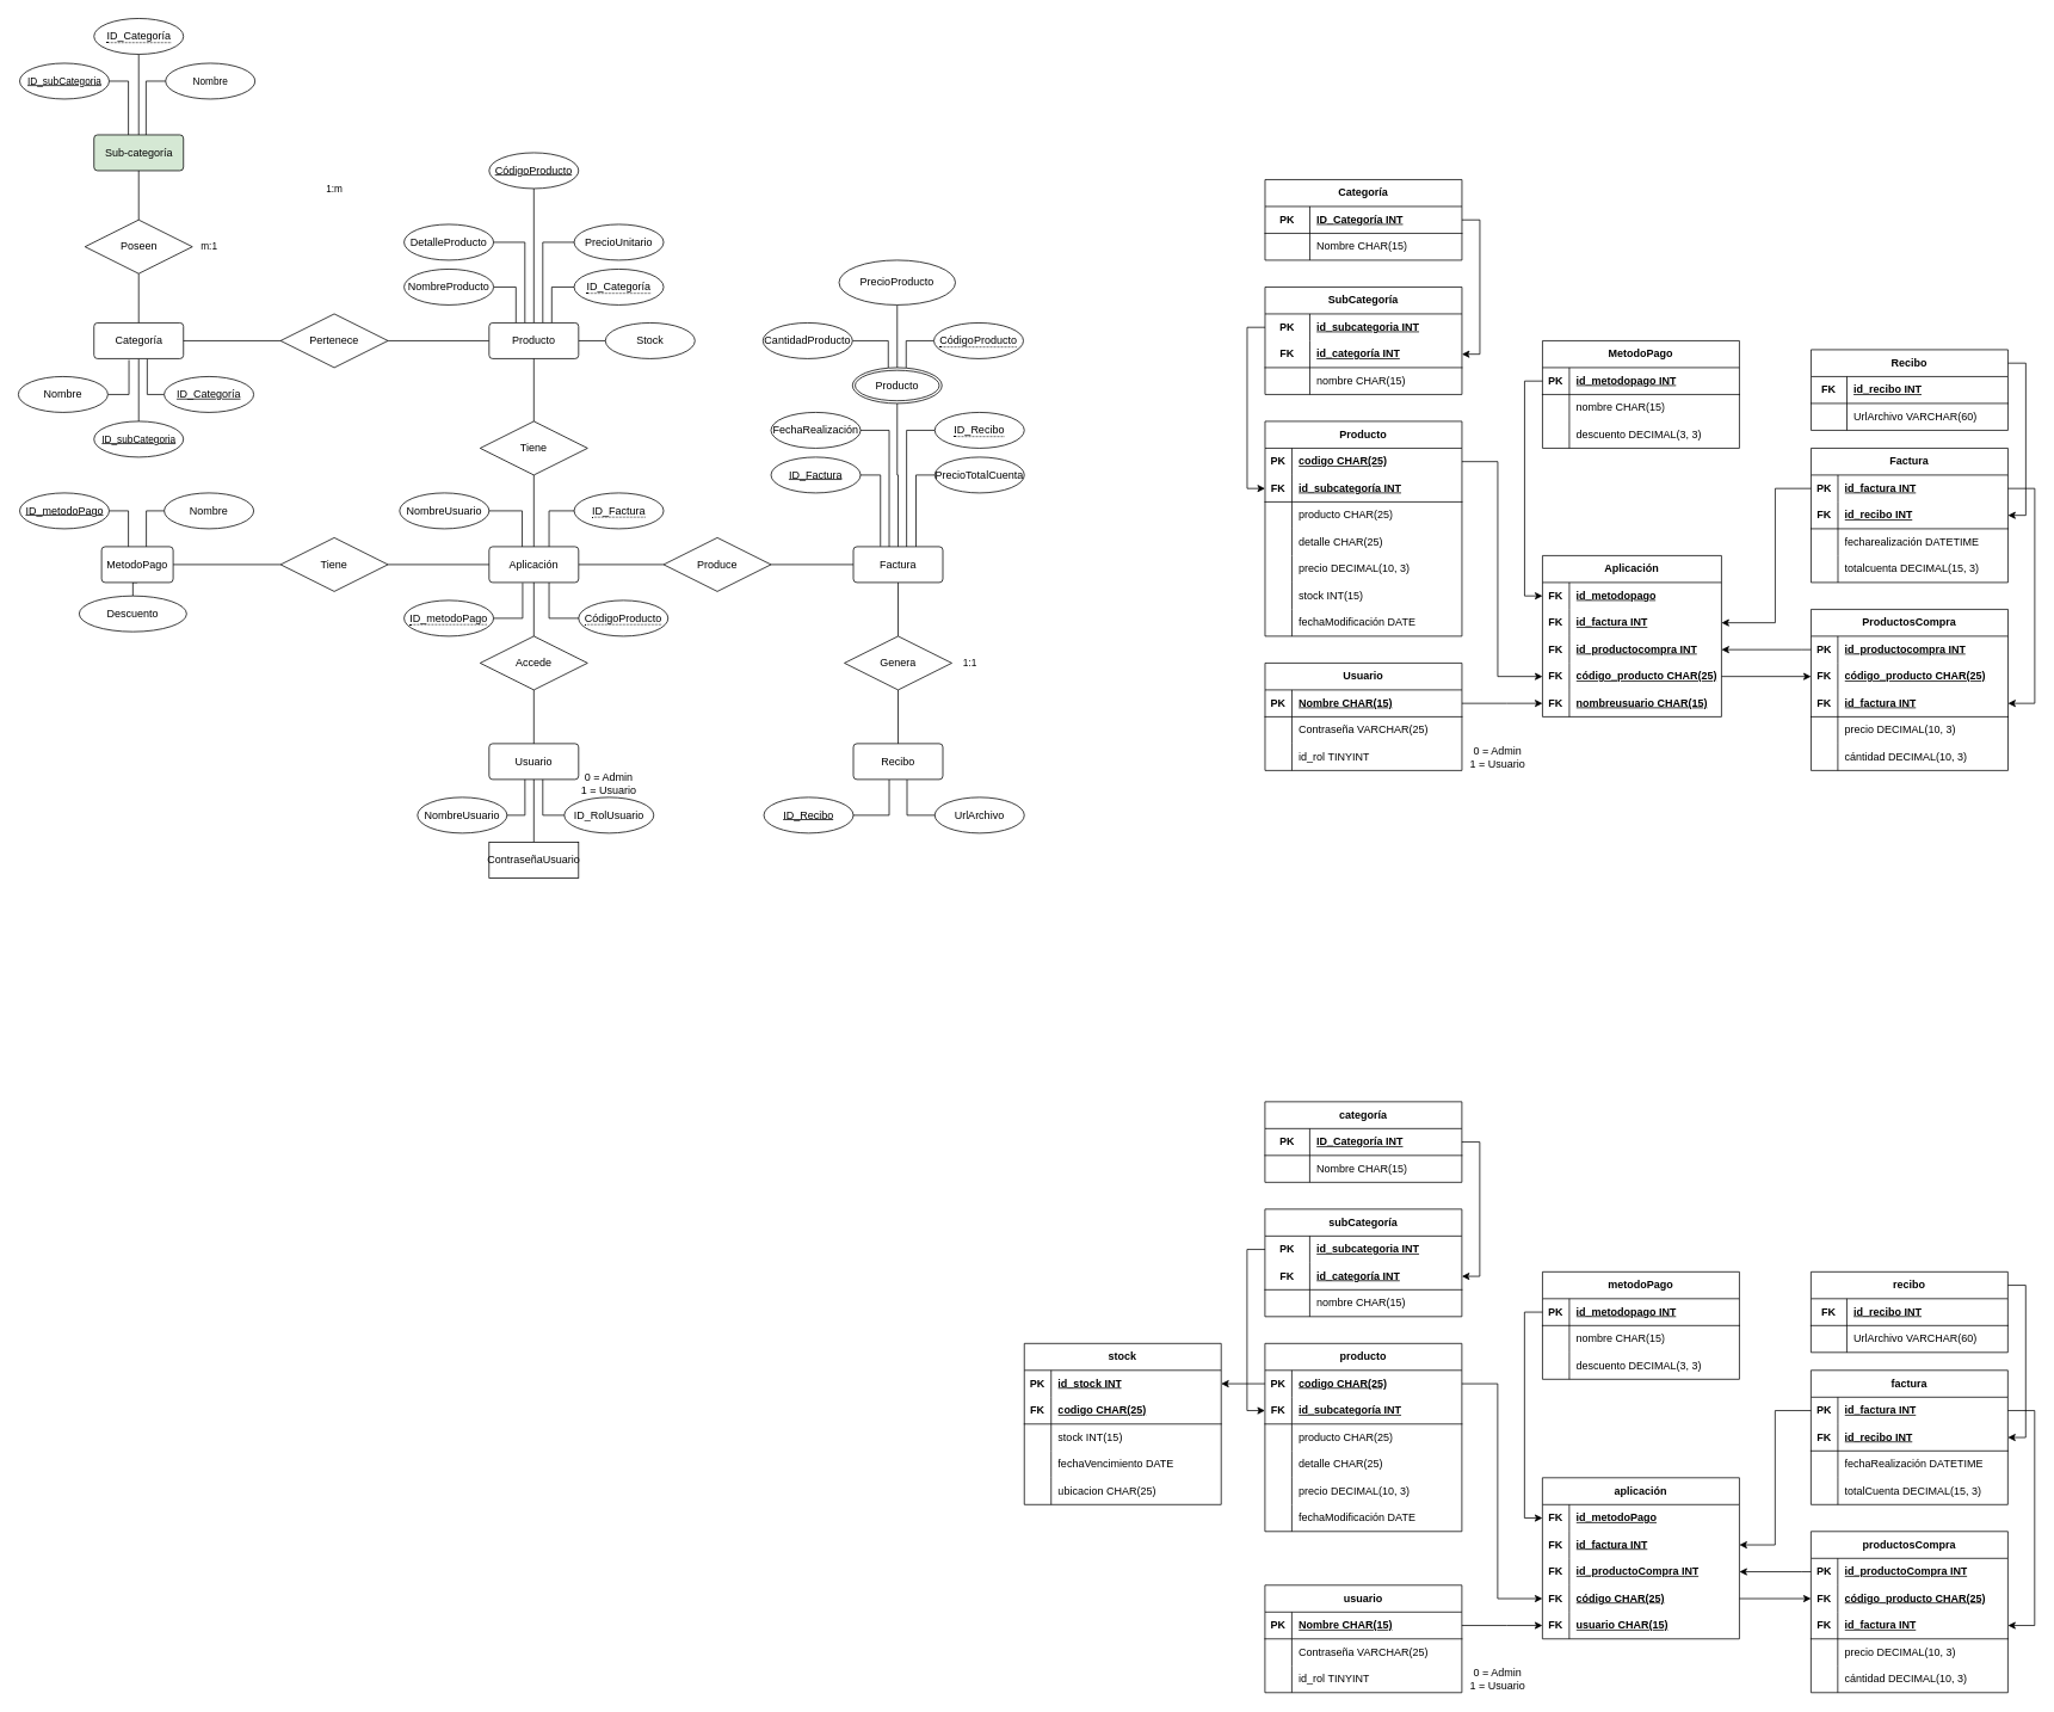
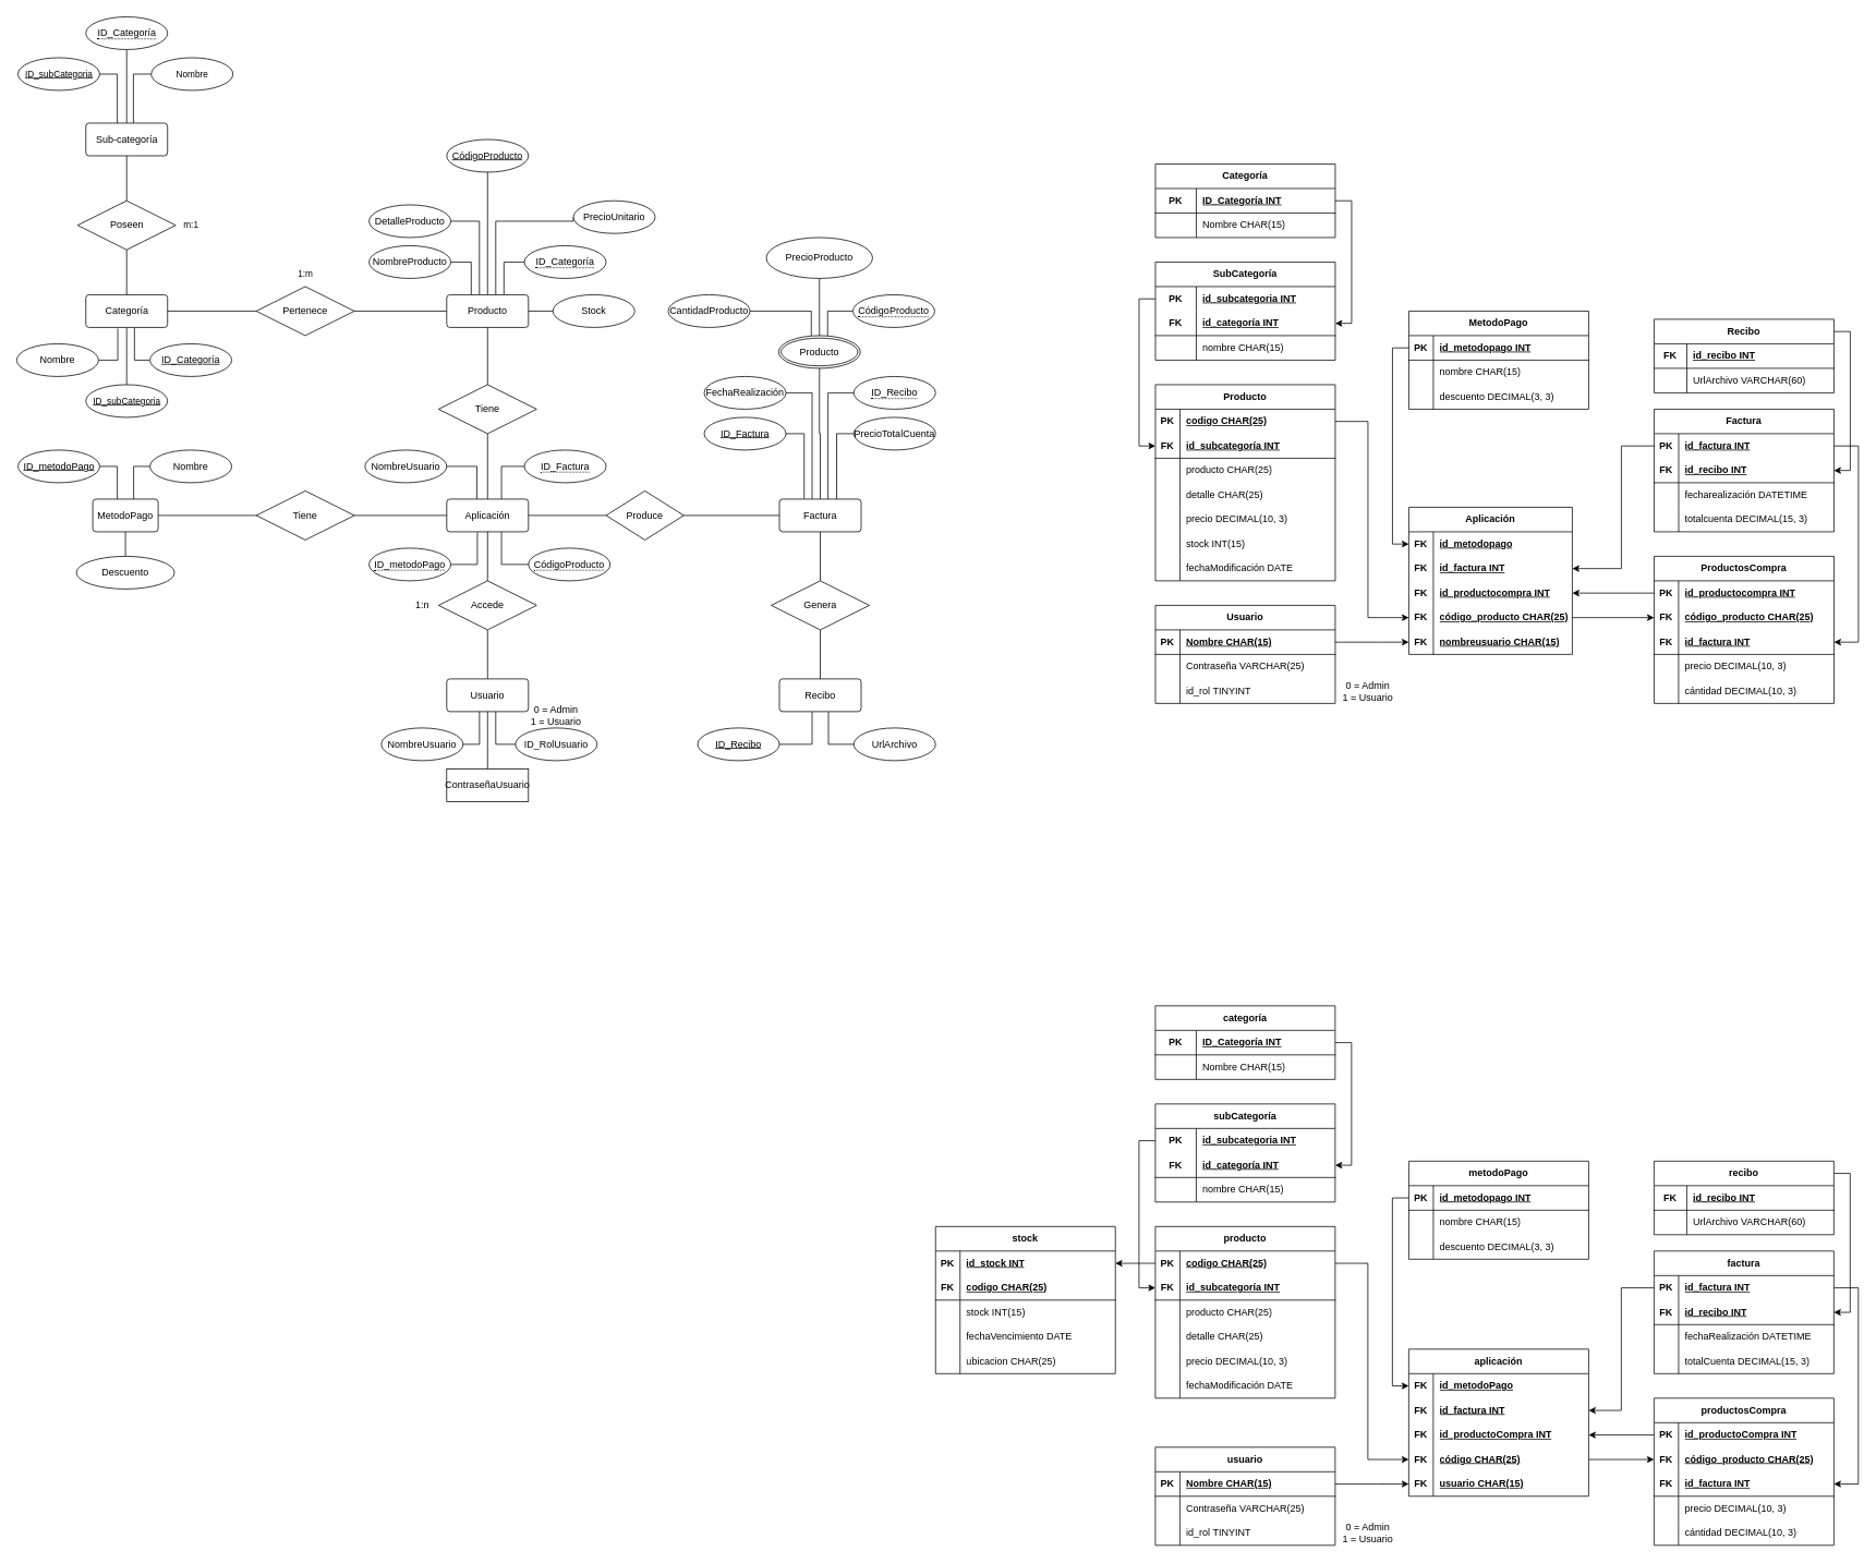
- <mxCell id="194" value="Sub-categoría" style="rounded=1;arcSize=10;whiteSpace=wrap;html=1;align=center;fillColor=#d5e8d4;" parent="1" vertex="1"><mxGeometry x="104.5" y="150" width="100" height="40" as="geometry" /></mxCell>
+ <mxCell id="194" value="Sub-categoría" style="rounded=1;arcSize=10;whiteSpace=wrap;html=1;align=center;" parent="1" vertex="1"><mxGeometry x="104.5" y="150" width="100" height="40" as="geometry" /></mxCell>
- <mxCell id="200" value="1:m" style="text;html=1;align=center;verticalAlign=middle;resizable=0;points=[];autosize=1;strokeColor=none;fillColor=none;fontSize=11;fontFamily=Helvetica;fontColor=default;" parent="1" vertex="1"><mxGeometry x="353" y="195" width="40" height="30" as="geometry" /></mxCell>
+ <mxCell id="200" value="1:m" style="text;html=1;align=center;verticalAlign=middle;resizable=0;points=[];autosize=1;strokeColor=none;fillColor=none;fontSize=11;fontFamily=Helvetica;fontColor=default;" parent="1" vertex="1"><mxGeometry x="353" y="320" width="40" height="30" as="geometry" /></mxCell>
- <mxCell id="28" value="PrecioUnitario" style="ellipse;whiteSpace=wrap;html=1;align=center;" parent="1" vertex="1"><mxGeometry x="641" y="250" width="100" height="40" as="geometry" /></mxCell>
+ <mxCell id="28" value="PrecioUnitario" style="ellipse;whiteSpace=wrap;html=1;align=center;" parent="1" vertex="1"><mxGeometry x="701" y="245" width="100" height="40" as="geometry" /></mxCell>
- <mxCell id="76" value="CantidadProducto" style="ellipse;whiteSpace=wrap;html=1;align=center;" parent="1" vertex="1"><mxGeometry x="852" y="360" width="100" height="40" as="geometry" /></mxCell>
+ <mxCell id="76" value="CantidadProducto" style="ellipse;whiteSpace=wrap;html=1;align=center;" parent="1" vertex="1"><mxGeometry x="817" y="360" width="100" height="40" as="geometry" /></mxCell>
- <mxCell id="46" value="Produce" style="shape=rhombus;perimeter=rhombusPerimeter;whiteSpace=wrap;html=1;align=center;" parent="1" vertex="1"><mxGeometry x="741" y="600" width="120" height="60" as="geometry" /></mxCell>
+ <mxCell id="46" value="Produce" style="shape=rhombus;perimeter=rhombusPerimeter;whiteSpace=wrap;html=1;align=center;" parent="1" vertex="1"><mxGeometry x="741" y="600" width="95" height="60" as="geometry" /></mxCell>
- <mxCell id="83" value="Descuento" style="ellipse;whiteSpace=wrap;html=1;align=center;" parent="1" vertex="1"><mxGeometry x="88" y="665" width="120" height="40" as="geometry" /></mxCell>
+ <mxCell id="83" value="Descuento" style="ellipse;whiteSpace=wrap;html=1;align=center;" parent="1" vertex="1"><mxGeometry x="93" y="680" width="120" height="40" as="geometry" /></mxCell>
+ <mxCell id="29" value="1:n" style="text;html=1;align=center;verticalAlign=middle;resizable=0;points=[];autosize=1;strokeColor=none;fillColor=none;" parent="1" vertex="1"><mxGeometry x="496" y="725" width="40" height="30" as="geometry" /></mxCell>
- <mxCell id="201" value="1:1" style="text;html=1;align=center;verticalAlign=middle;resizable=0;points=[];autosize=1;strokeColor=none;fillColor=none;fontSize=11;fontFamily=Helvetica;fontColor=default;" parent="1" vertex="1"><mxGeometry x="1063" y="725" width="40" height="30" as="geometry" /></mxCell>
